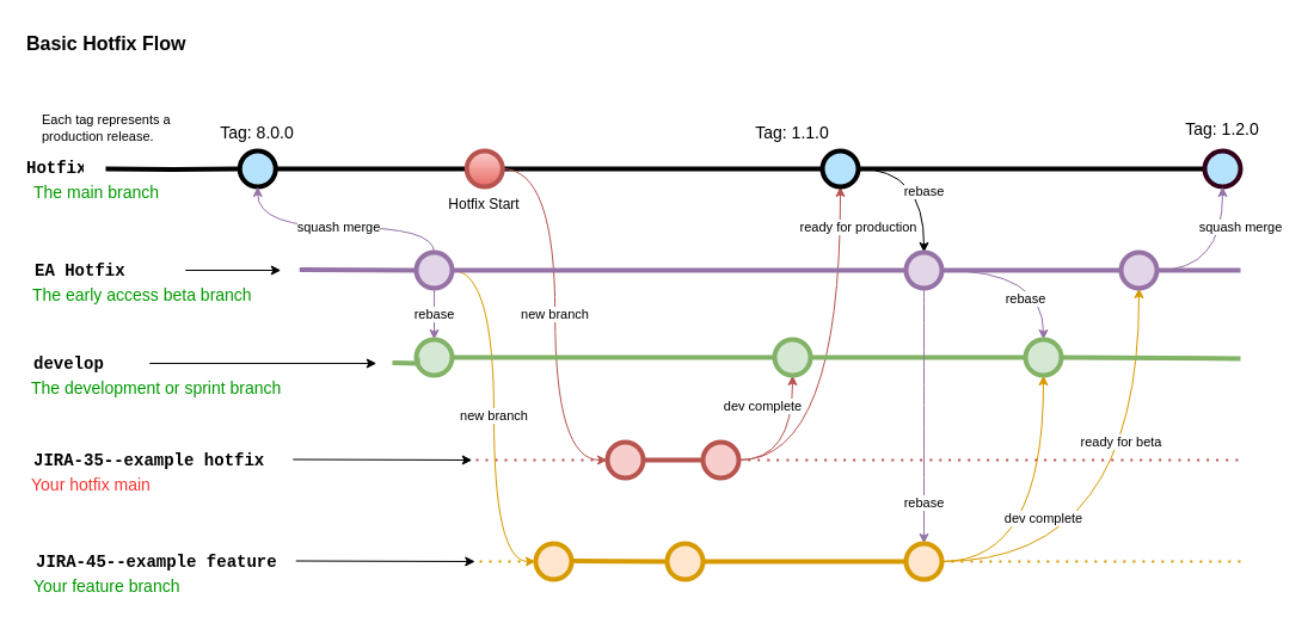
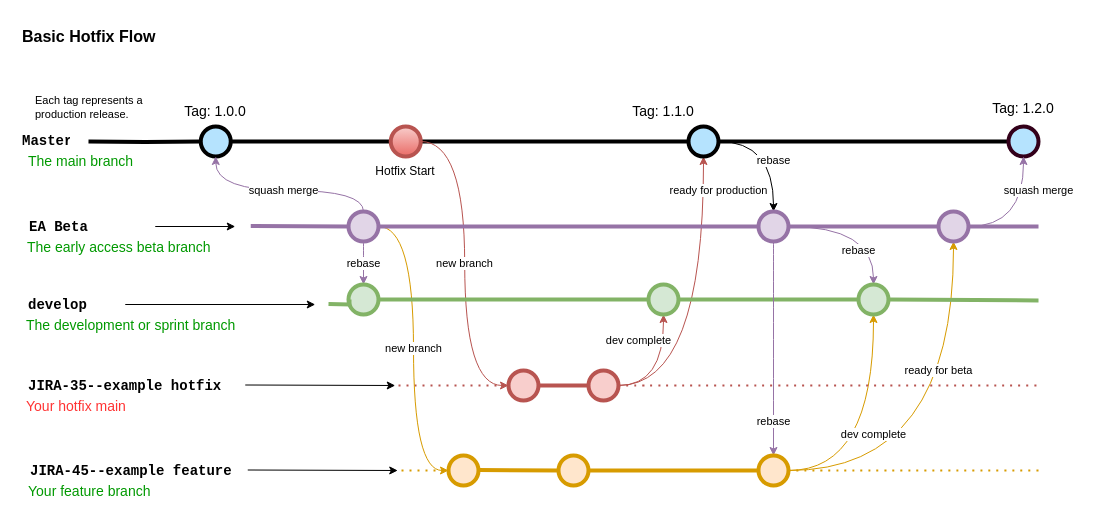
- <mxCell id="25" value="Tag: 8.0.0" style="text;html=1;strokeColor=none;fillColor=none;align=center;verticalAlign=middle;whiteSpace=wrap;overflow=hidden;fontSize=14;" parent="1" vertex="1"><mxGeometry x="180.25" y="100" width="70" height="20" as="geometry" /></mxCell>
+ <mxCell id="25" value="Tag: 1.0.0" style="text;html=1;strokeColor=none;fillColor=none;align=center;verticalAlign=middle;whiteSpace=wrap;overflow=hidden;fontSize=14;" parent="1" vertex="1"><mxGeometry x="180.25" y="100" width="70" height="20" as="geometry" /></mxCell>
- <mxCell id="13" value="Hotfix" style="text;html=1;strokeColor=none;fillColor=none;align=center;verticalAlign=middle;whiteSpace=wrap;overflow=hidden;fontSize=14;fontStyle=1;fontFamily=Courier New;" parent="1" vertex="1"><mxGeometry x="21" y="120" width="50" height="42" as="geometry" /></mxCell>
+ <mxCell id="13" value="Master" style="text;html=1;strokeColor=none;fillColor=none;align=center;verticalAlign=middle;whiteSpace=wrap;overflow=hidden;fontSize=14;fontStyle=1;fontFamily=Courier New;" parent="1" vertex="1"><mxGeometry x="21" y="120" width="50" height="42" as="geometry" /></mxCell>
- <mxCell id="14" value="EA Hotfix" style="text;html=1;strokeColor=none;fillColor=none;align=left;verticalAlign=middle;whiteSpace=wrap;overflow=hidden;fontSize=14;fontStyle=1;fontFamily=Courier New;" parent="1" vertex="1"><mxGeometry x="26.75" y="216" width="240" height="20" as="geometry" /></mxCell>
+ <mxCell id="14" value="EA Beta" style="text;html=1;strokeColor=none;fillColor=none;align=left;verticalAlign=middle;whiteSpace=wrap;overflow=hidden;fontSize=14;fontStyle=1;fontFamily=Courier New;" parent="1" vertex="1"><mxGeometry x="26.75" y="216" width="240" height="20" as="geometry" /></mxCell>
